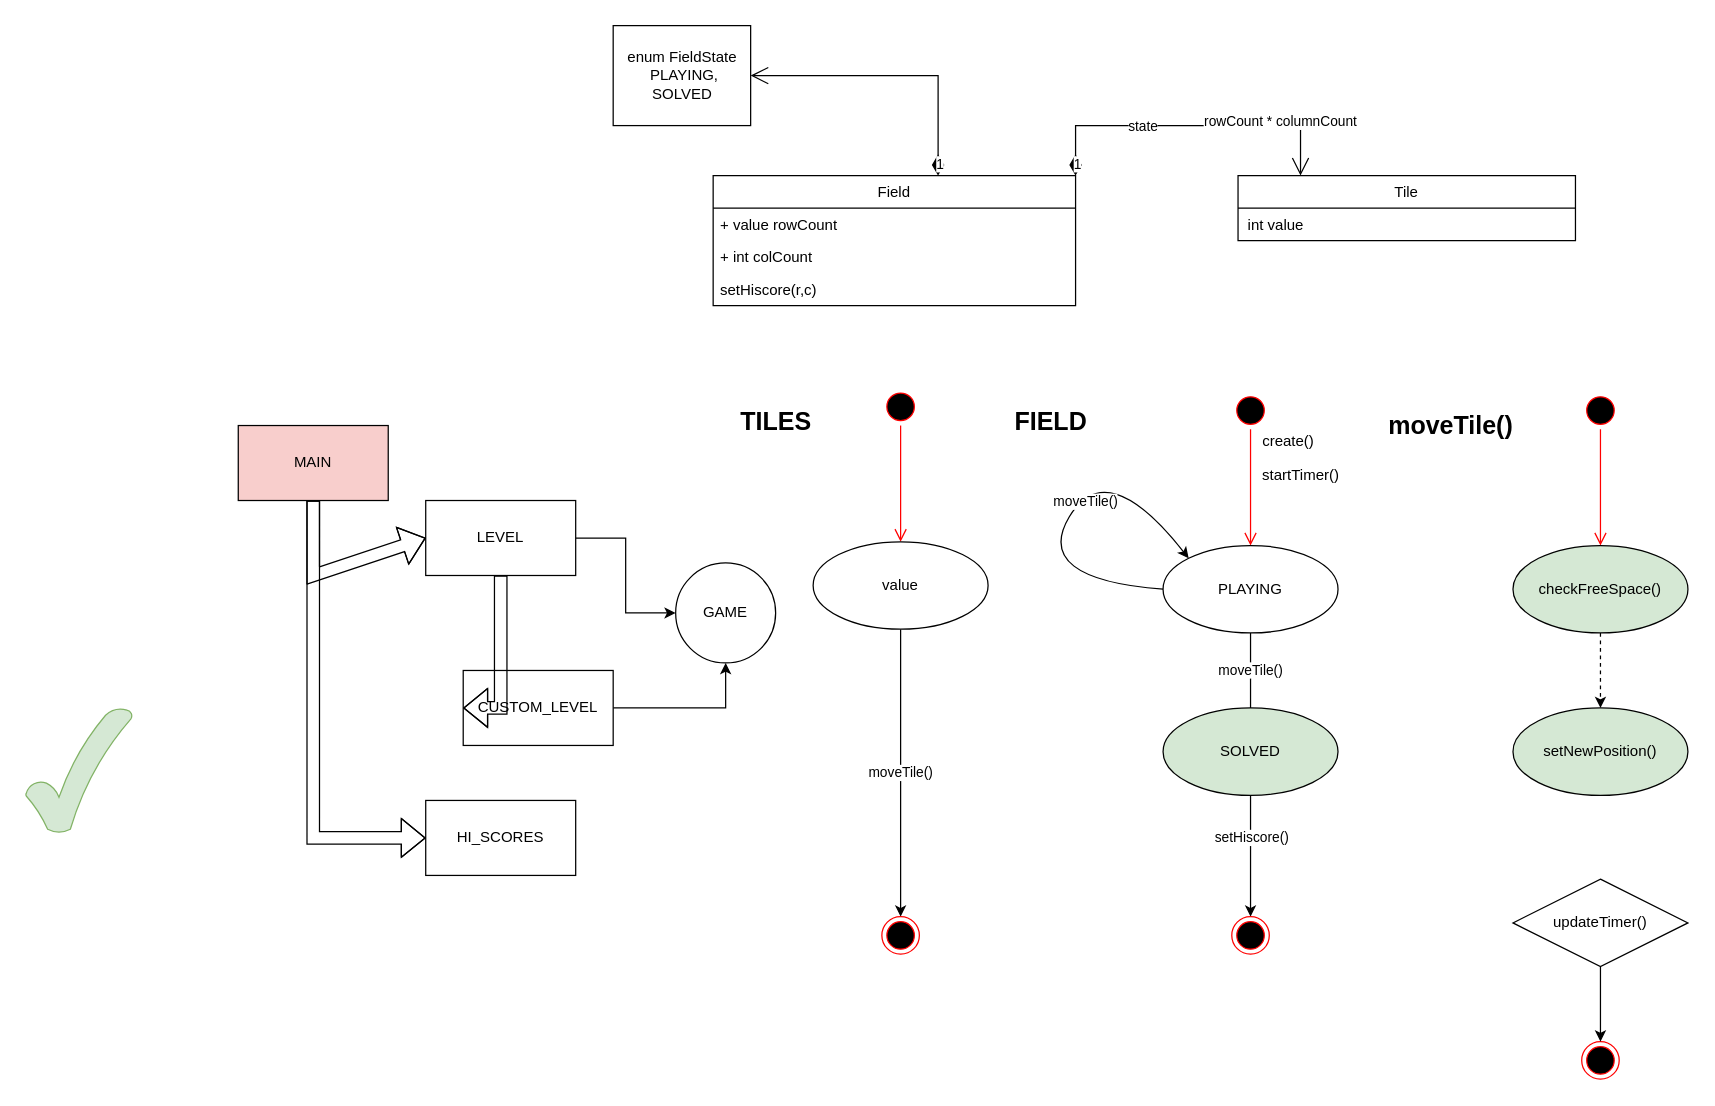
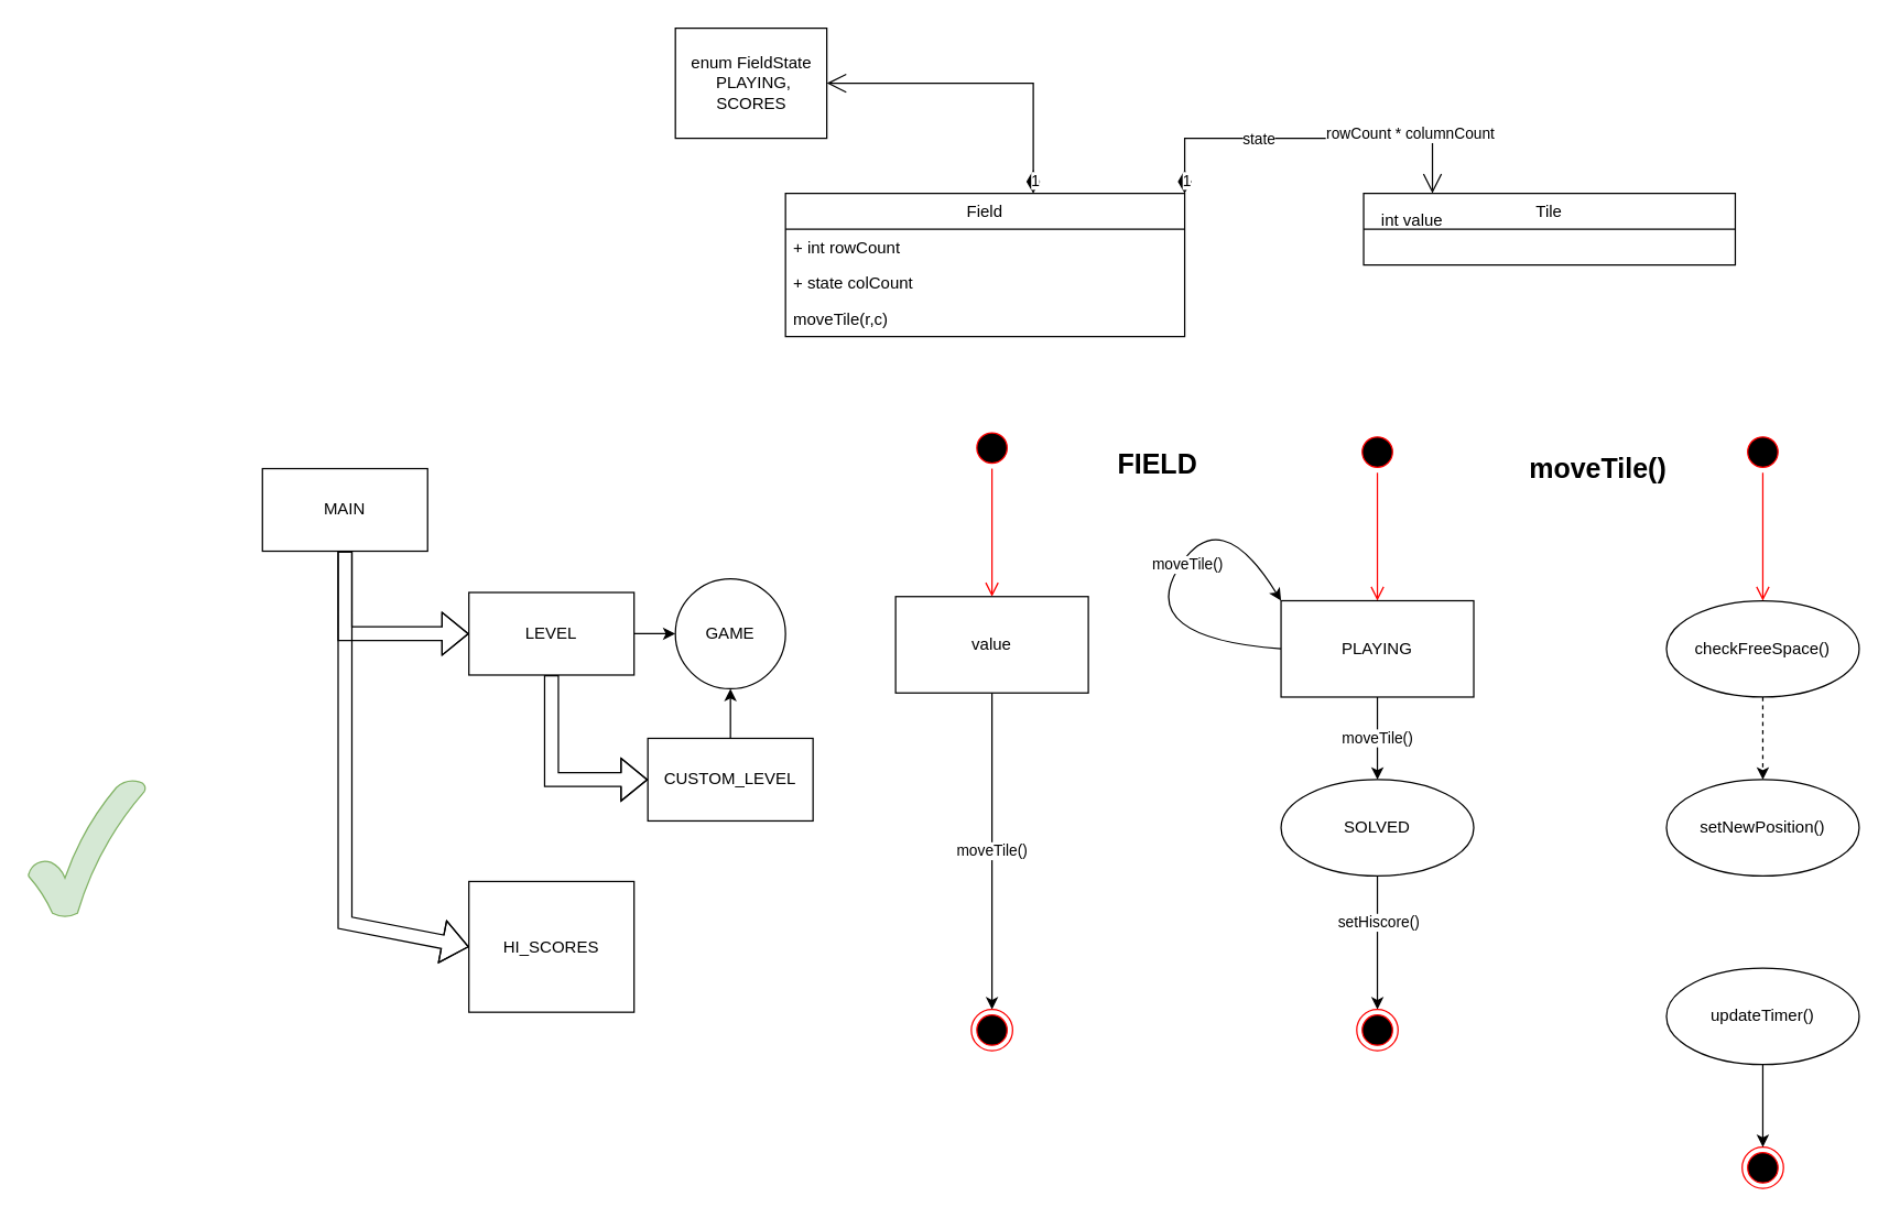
- <mxCell id="9" value="enum FieldState&lt;br&gt;&amp;nbsp;PLAYING,&lt;br&gt;SOLVED" style="html=1;" parent="1" vertex="1"><mxGeometry x="490" width="110" height="80" as="geometry" y="20" /></mxCell>
+ <mxCell id="9" value="enum FieldState&lt;br&gt;&amp;nbsp;PLAYING,&lt;br&gt;SCORES" style="html=1;" parent="1" vertex="1"><mxGeometry x="490" width="110" height="80" as="geometry" y="20" /></mxCell>
- <mxCell id="3" value="+ value rowCount" style="text;strokeColor=none;fillColor=none;align=left;verticalAlign=top;spacingLeft=4;spacingRight=4;overflow=hidden;rotatable=0;points=[[0,0.5],[1,0.5]];portConstraint=eastwest;" parent="2" vertex="1"><mxGeometry y="26" width="290" height="26" as="geometry" /></mxCell>
+ <mxCell id="3" value="+ int rowCount" style="text;strokeColor=none;fillColor=none;align=left;verticalAlign=top;spacingLeft=4;spacingRight=4;overflow=hidden;rotatable=0;points=[[0,0.5],[1,0.5]];portConstraint=eastwest;" parent="2" vertex="1"><mxGeometry y="26" width="290" height="26" as="geometry" /></mxCell>
- <mxCell id="31" value="&lt;span style=&quot;text-align: left&quot;&gt;int value&lt;/span&gt;" style="text;html=1;align=center;verticalAlign=middle;resizable=0;points=[];autosize=1;strokeColor=none;fillColor=none;" vertex="1" parent="1"><mxGeometry x="990" y="170" width="60" height="20" as="geometry" /></mxCell>
+ <mxCell id="31" value="&lt;span style=&quot;text-align: left&quot;&gt;int value&lt;/span&gt;" style="text;html=1;align=center;verticalAlign=middle;resizable=0;points=[];autosize=1;strokeColor=none;fillColor=none;" vertex="1" parent="1"><mxGeometry x="995" y="150" width="60" height="20" as="geometry" /></mxCell>
- <mxCell id="4" value="+ int colCount" style="text;strokeColor=none;fillColor=none;align=left;verticalAlign=top;spacingLeft=4;spacingRight=4;overflow=hidden;rotatable=0;points=[[0,0.5],[1,0.5]];portConstraint=eastwest;" parent="2" vertex="1"><mxGeometry y="52" width="290" height="26" as="geometry" /></mxCell>
+ <mxCell id="4" value="+ state colCount" style="text;strokeColor=none;fillColor=none;align=left;verticalAlign=top;spacingLeft=4;spacingRight=4;overflow=hidden;rotatable=0;points=[[0,0.5],[1,0.5]];portConstraint=eastwest;" parent="2" vertex="1"><mxGeometry y="52" width="290" height="26" as="geometry" /></mxCell>
- <mxCell id="5" value="setHiscore(r,c)" style="text;strokeColor=none;fillColor=none;align=left;verticalAlign=top;spacingLeft=4;spacingRight=4;overflow=hidden;rotatable=0;points=[[0,0.5],[1,0.5]];portConstraint=eastwest;" parent="2" vertex="1"><mxGeometry y="78" width="290" height="26" as="geometry" /></mxCell>
+ <mxCell id="5" value="moveTile(r,c)" style="text;strokeColor=none;fillColor=none;align=left;verticalAlign=top;spacingLeft=4;spacingRight=4;overflow=hidden;rotatable=0;points=[[0,0.5],[1,0.5]];portConstraint=eastwest;" parent="2" vertex="1"><mxGeometry y="78" width="290" height="26" as="geometry" /></mxCell>
- <mxCell id="17" value="TILES" style="text;html=1;align=center;verticalAlign=middle;resizable=0;points=[];autosize=1;strokeColor=none;fillColor=none;fontSize=20;fontStyle=1" parent="1" vertex="1"><mxGeometry x="580" y="316" width="80" height="40" as="geometry" /></mxCell>
- <mxCell id="52" value="create()" style="text;html=1;align=center;verticalAlign=middle;resizable=0;points=[];autosize=1;strokeColor=none;fillColor=none;" vertex="1" parent="1"><mxGeometry x="1000" y="343" width="60" height="20" as="geometry" /></mxCell>
- <mxCell id="42" value="MAIN" style="rounded=0;whiteSpace=wrap;html=1;fillColor=#f8cecc;" vertex="1" parent="1"><mxGeometry x="190" y="340" width="120" height="60" as="geometry" /></mxCell>
+ <mxCell id="42" value="MAIN" style="rounded=0;whiteSpace=wrap;html=1;" vertex="1" parent="1"><mxGeometry x="190" y="340" width="120" height="60" as="geometry" /></mxCell>
- <mxCell id="39" value="startTimer()" style="text;html=1;align=center;verticalAlign=middle;resizable=0;points=[];autosize=1;strokeColor=none;fillColor=none;" vertex="1" parent="1"><mxGeometry x="1000" y="370" width="80" height="20" as="geometry" /></mxCell>
- <mxCell id="44" value="LEVEL" style="rounded=0;whiteSpace=wrap;html=1;" vertex="1" parent="1"><mxGeometry x="340" y="400" width="120" height="60" as="geometry" /></mxCell>
+ <mxCell id="44" value="LEVEL" style="rounded=0;whiteSpace=wrap;html=1;" vertex="1" parent="1"><mxGeometry x="340" y="430" width="120" height="60" as="geometry" /></mxCell>
- <mxCell id="15" value="value" style="ellipse;whiteSpace=wrap;html=1;" parent="1" vertex="1"><mxGeometry x="650" y="433" width="140" height="70" as="geometry" /></mxCell>
+ <mxCell id="15" value="value" style="whiteSpace=wrap;html=1;rounded=0;" parent="1" vertex="1"><mxGeometry x="650" y="433" width="140" height="70" as="geometry" /></mxCell>
- <mxCell id="21" value="PLAYING" style="ellipse;whiteSpace=wrap;html=1;" parent="1" vertex="1"><mxGeometry x="930" y="436" width="140" height="70" as="geometry" /></mxCell>
+ <mxCell id="21" value="PLAYING" style="whiteSpace=wrap;html=1;rounded=0;" parent="1" vertex="1"><mxGeometry x="930" y="436" width="140" height="70" as="geometry" /></mxCell>
- <mxCell id="35" value="checkFreeSpace()" style="ellipse;whiteSpace=wrap;html=1;fillColor=#d5e8d4;" vertex="1" parent="1"><mxGeometry x="1210" y="436" width="140" height="70" as="geometry" /></mxCell>
+ <mxCell id="35" value="checkFreeSpace()" style="ellipse;whiteSpace=wrap;html=1;" vertex="1" parent="1"><mxGeometry x="1210" y="436" width="140" height="70" as="geometry" /></mxCell>
- <mxCell id="47" value="GAME" style="ellipse;whiteSpace=wrap;html=1;aspect=fixed;" vertex="1" parent="1"><mxGeometry x="540" y="450" width="80" height="80" as="geometry" /></mxCell>
+ <mxCell id="47" value="GAME" style="ellipse;whiteSpace=wrap;html=1;aspect=fixed;" vertex="1" parent="1"><mxGeometry x="490" y="420" width="80" height="80" as="geometry" /></mxCell>
- <mxCell id="20" value="moveTile()" style="edgeStyle=orthogonalEdgeStyle;rounded=0;orthogonalLoop=1;jettySize=auto;html=1;entryX=0.5;entryY=0;entryDx=0;entryDy=0;endArrow=none;" parent="1" source="21" target="24" edge="1"><mxGeometry relative="1" as="geometry" /></mxCell>
+ <mxCell id="20" value="moveTile()" style="edgeStyle=orthogonalEdgeStyle;rounded=0;orthogonalLoop=1;jettySize=auto;html=1;entryX=0.5;entryY=0;entryDx=0;entryDy=0;" parent="1" source="21" target="24" edge="1"><mxGeometry relative="1" as="geometry" /></mxCell>
- <mxCell id="46" value="CUSTOM_LEVEL" style="rounded=0;whiteSpace=wrap;html=1;" vertex="1" parent="1"><mxGeometry x="370" y="536" width="120" height="60" as="geometry" /></mxCell>
+ <mxCell id="46" value="CUSTOM_LEVEL" style="rounded=0;whiteSpace=wrap;html=1;" vertex="1" parent="1"><mxGeometry x="470" y="536" width="120" height="60" as="geometry" /></mxCell>
- <mxCell id="24" value="SOLVED" style="ellipse;whiteSpace=wrap;html=1;fillColor=#d5e8d4;" parent="1" vertex="1"><mxGeometry x="930" y="566" width="140" height="70" as="geometry" /></mxCell>
+ <mxCell id="24" value="SOLVED" style="ellipse;whiteSpace=wrap;html=1;" parent="1" vertex="1"><mxGeometry x="930" y="566" width="140" height="70" as="geometry" /></mxCell>
- <mxCell id="36" value="setNewPosition()" style="ellipse;whiteSpace=wrap;html=1;fillColor=#d5e8d4;" vertex="1" parent="1"><mxGeometry x="1210" y="566" width="140" height="70" as="geometry" /></mxCell>
+ <mxCell id="36" value="setNewPosition()" style="ellipse;whiteSpace=wrap;html=1;" vertex="1" parent="1"><mxGeometry x="1210" y="566" width="140" height="70" as="geometry" /></mxCell>
- <mxCell id="48" value="HI_SCORES" style="rounded=0;whiteSpace=wrap;html=1;" vertex="1" parent="1"><mxGeometry x="340" y="640" width="120" height="60" as="geometry" /></mxCell>
+ <mxCell id="48" value="HI_SCORES" style="rounded=0;whiteSpace=wrap;html=1;" vertex="1" parent="1"><mxGeometry x="340" y="640" width="120" height="95" as="geometry" /></mxCell>
- <mxCell id="41" value="updateTimer()" style="rhombus;whiteSpace=wrap;html=1;" vertex="1" parent="1"><mxGeometry x="1210" y="703" width="140" height="70" as="geometry" /></mxCell>
+ <mxCell id="41" value="updateTimer()" style="ellipse;whiteSpace=wrap;html=1;" vertex="1" parent="1"><mxGeometry x="1210" y="703" width="140" height="70" as="geometry" /></mxCell>
